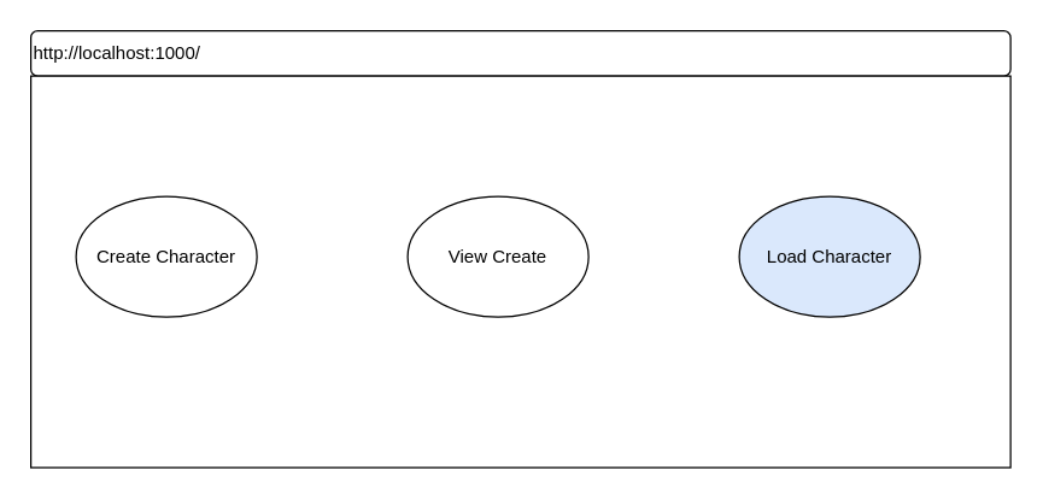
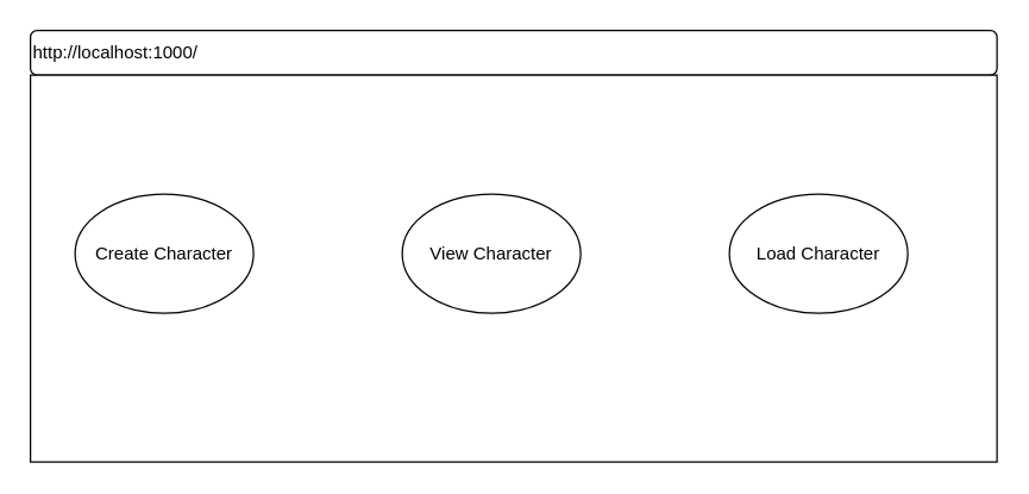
- <mxCell id="5" value="View Create" style="ellipse;whiteSpace=wrap;html=1;" vertex="1" parent="1"><mxGeometry x="270" y="130" width="120" height="80" as="geometry" /></mxCell>
+ <mxCell id="5" value="View Character" style="ellipse;whiteSpace=wrap;html=1;" vertex="1" parent="1"><mxGeometry x="270" y="130" width="120" height="80" as="geometry" /></mxCell>
- <mxCell id="6" value="Load Character" style="ellipse;whiteSpace=wrap;html=1;fillColor=#dae8fc;" vertex="1" parent="1"><mxGeometry x="490" y="130" width="120" height="80" as="geometry" /></mxCell>
+ <mxCell id="6" value="Load Character" style="ellipse;whiteSpace=wrap;html=1;" vertex="1" parent="1"><mxGeometry x="490" y="130" width="120" height="80" as="geometry" /></mxCell>
